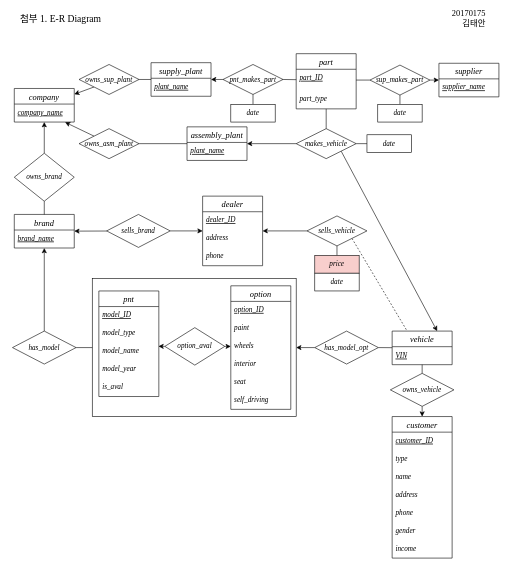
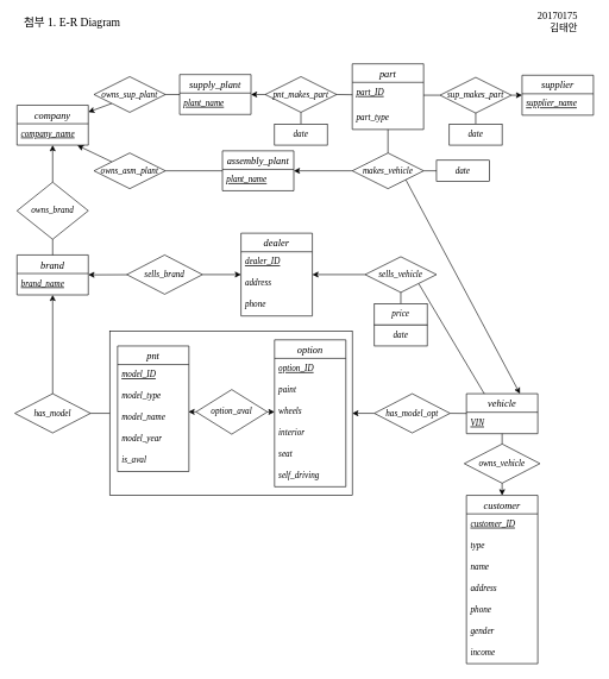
- <mxCell id="71" value="&lt;font face=&quot;Times New Roman&quot;&gt;&lt;i&gt;price&lt;/i&gt;&lt;/font&gt;" style="whiteSpace=wrap;html=1;align=center;fillColor=#f8cecc;" parent="1" vertex="1"><mxGeometry x="524" y="425.4" width="74" height="29.6" as="geometry" /></mxCell>
+ <mxCell id="71" value="&lt;font face=&quot;Times New Roman&quot;&gt;&lt;i&gt;price&lt;/i&gt;&lt;/font&gt;" style="whiteSpace=wrap;html=1;align=center;" parent="1" vertex="1"><mxGeometry x="524" y="425.4" width="74" height="29.6" as="geometry" /></mxCell>
- <mxCell id="61" style="edgeStyle=none;rounded=0;orthogonalLoop=1;jettySize=auto;html=1;exitX=1;exitY=1;exitDx=0;exitDy=0;entryX=0.25;entryY=0;entryDx=0;entryDy=0;startArrow=none;startFill=0;endArrow=none;endFill=0;dashed=1;" parent="1" source="64" target="7" edge="1"><mxGeometry relative="1" as="geometry" /></mxCell>
+ <mxCell id="61" style="edgeStyle=none;rounded=0;orthogonalLoop=1;jettySize=auto;html=1;exitX=1;exitY=1;exitDx=0;exitDy=0;entryX=0.25;entryY=0;entryDx=0;entryDy=0;startArrow=none;startFill=0;endArrow=none;endFill=0;" parent="1" source="64" target="7" edge="1"><mxGeometry relative="1" as="geometry" /></mxCell>
